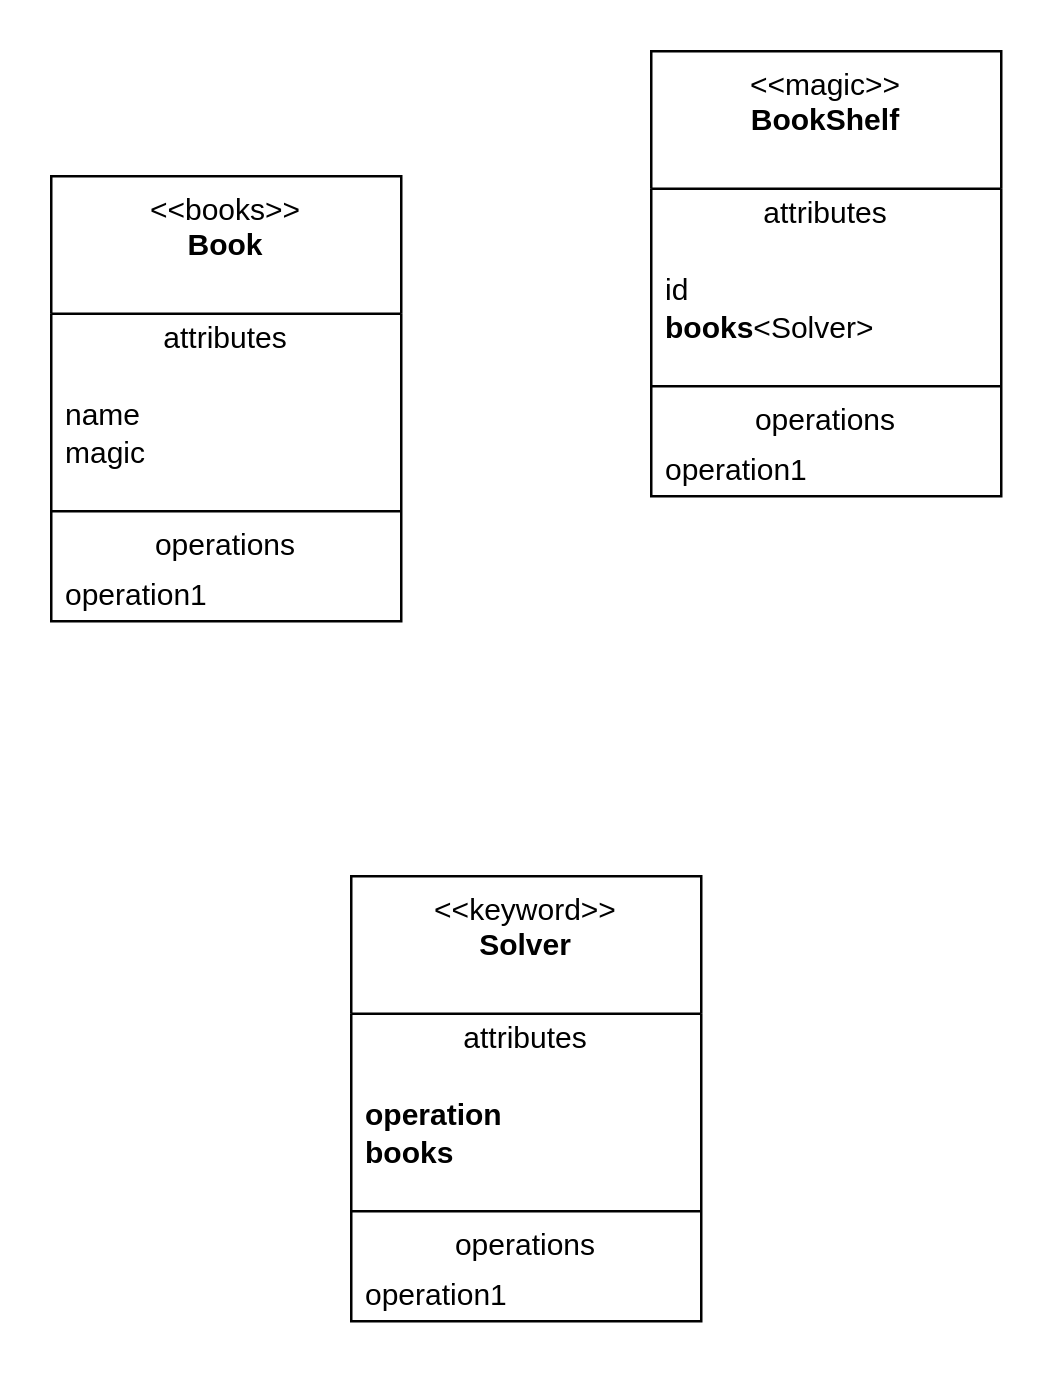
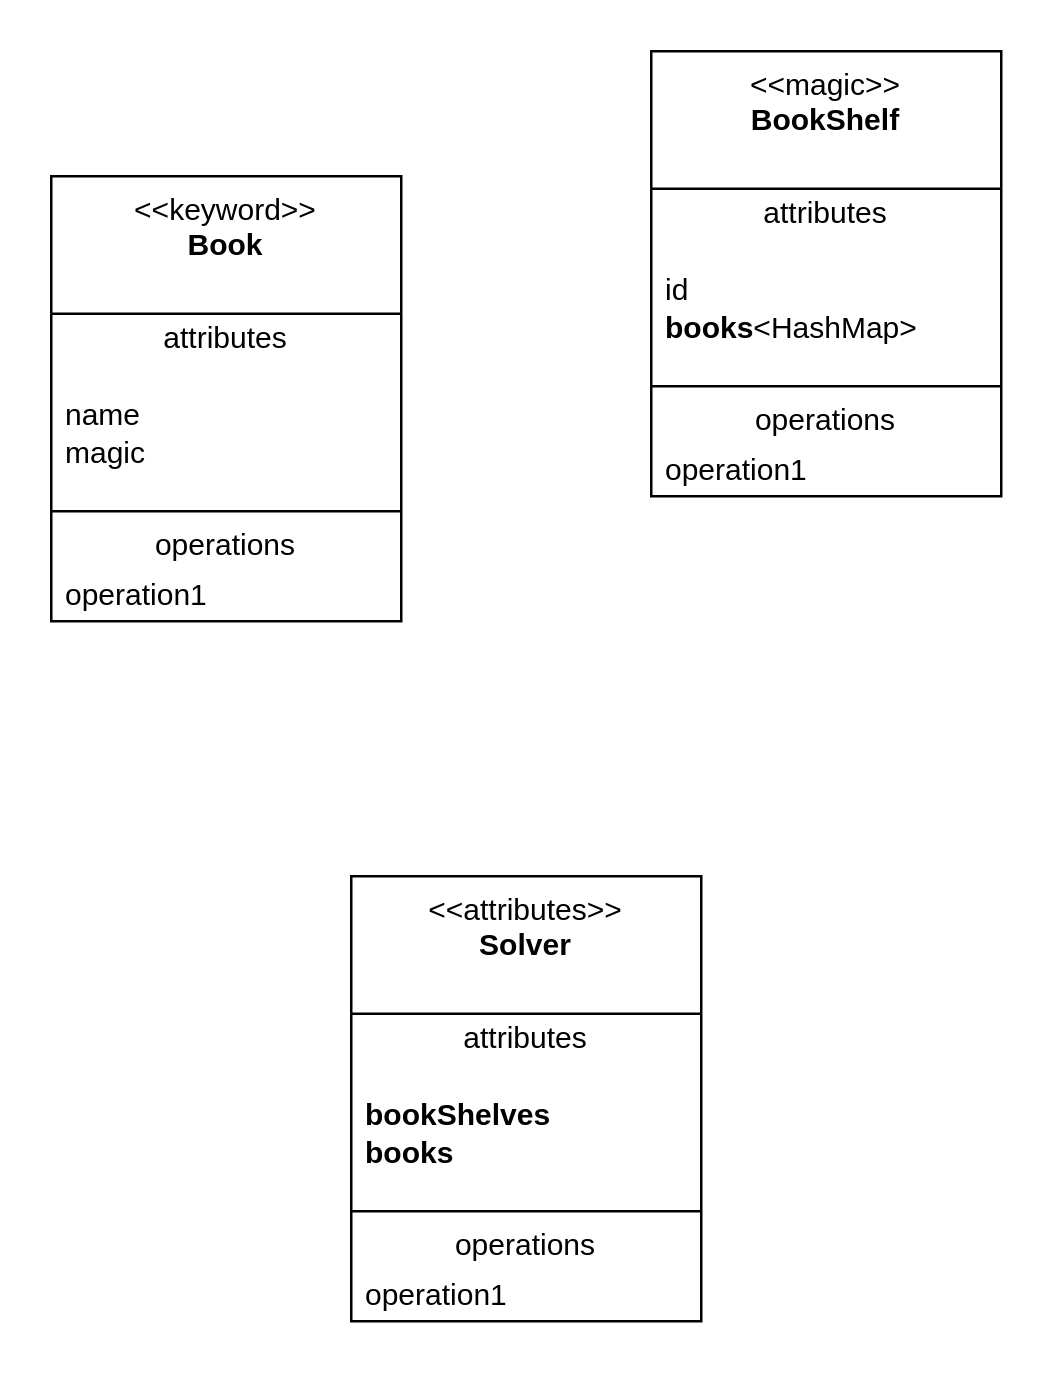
- <mxCell id="2" value="&amp;lt;&amp;lt;books&amp;gt;&amp;gt;&lt;br&gt;&lt;b&gt;Book&lt;/b&gt;&lt;div&gt;&lt;br/&gt;&lt;/div&gt;" style="swimlane;fontStyle=0;align=center;verticalAlign=top;childLayout=stackLayout;horizontal=1;startSize=55;horizontalStack=0;resizeParent=1;resizeParentMax=0;resizeLast=0;collapsible=0;marginBottom=0;html=1;whiteSpace=wrap;" vertex="1" parent="1"><mxGeometry x="20" y="70" width="140" height="178" as="geometry" /></mxCell>
+ <mxCell id="2" value="&amp;lt;&amp;lt;keyword&amp;gt;&amp;gt;&lt;br&gt;&lt;b&gt;Book&lt;/b&gt;&lt;div&gt;&lt;br/&gt;&lt;/div&gt;" style="swimlane;fontStyle=0;align=center;verticalAlign=top;childLayout=stackLayout;horizontal=1;startSize=55;horizontalStack=0;resizeParent=1;resizeParentMax=0;resizeLast=0;collapsible=0;marginBottom=0;html=1;whiteSpace=wrap;" vertex="1" parent="1"><mxGeometry x="20" y="70" width="140" height="178" as="geometry" /></mxCell>
- <mxCell id="10" value="id&lt;div&gt;&lt;b&gt;books&lt;/b&gt;&amp;lt;Solver&amp;gt;&lt;/div&gt;" style="text;html=1;strokeColor=none;fillColor=none;align=left;verticalAlign=middle;spacingLeft=4;spacingRight=4;overflow=hidden;rotatable=0;points=[[0,0.5],[1,0.5]];portConstraint=eastwest;whiteSpace=wrap;" vertex="1" parent="8"><mxGeometry y="75" width="140" height="55" as="geometry" /></mxCell>
+ <mxCell id="10" value="id&lt;div&gt;&lt;b&gt;books&lt;/b&gt;&amp;lt;HashMap&amp;gt;&lt;/div&gt;" style="text;html=1;strokeColor=none;fillColor=none;align=left;verticalAlign=middle;spacingLeft=4;spacingRight=4;overflow=hidden;rotatable=0;points=[[0,0.5],[1,0.5]];portConstraint=eastwest;whiteSpace=wrap;" vertex="1" parent="8"><mxGeometry y="75" width="140" height="55" as="geometry" /></mxCell>
- <mxCell id="14" value="&amp;lt;&amp;lt;keyword&amp;gt;&amp;gt;&lt;br&gt;&lt;b&gt;Solver&lt;/b&gt;&lt;br&gt;&lt;div&gt;&lt;br&gt;&lt;/div&gt;" style="swimlane;fontStyle=0;align=center;verticalAlign=top;childLayout=stackLayout;horizontal=1;startSize=55;horizontalStack=0;resizeParent=1;resizeParentMax=0;resizeLast=0;collapsible=0;marginBottom=0;html=1;whiteSpace=wrap;" vertex="1" parent="1"><mxGeometry x="140" y="350" width="140" height="178" as="geometry" /></mxCell>
+ <mxCell id="14" value="&amp;lt;&amp;lt;attributes&amp;gt;&amp;gt;&lt;br&gt;&lt;b&gt;Solver&lt;/b&gt;&lt;br&gt;&lt;div&gt;&lt;br&gt;&lt;/div&gt;" style="swimlane;fontStyle=0;align=center;verticalAlign=top;childLayout=stackLayout;horizontal=1;startSize=55;horizontalStack=0;resizeParent=1;resizeParentMax=0;resizeLast=0;collapsible=0;marginBottom=0;html=1;whiteSpace=wrap;" vertex="1" parent="1"><mxGeometry x="140" y="350" width="140" height="178" as="geometry" /></mxCell>
- <mxCell id="16" value="&lt;b&gt;operation&lt;/b&gt;&lt;div&gt;&lt;b&gt;books&lt;/b&gt;&lt;/div&gt;" style="text;html=1;strokeColor=none;fillColor=none;align=left;verticalAlign=middle;spacingLeft=4;spacingRight=4;overflow=hidden;rotatable=0;points=[[0,0.5],[1,0.5]];portConstraint=eastwest;whiteSpace=wrap;" vertex="1" parent="14"><mxGeometry y="75" width="140" height="55" as="geometry" /></mxCell>
+ <mxCell id="16" value="&lt;b&gt;bookShelves&lt;/b&gt;&lt;div&gt;&lt;b&gt;books&lt;/b&gt;&lt;/div&gt;" style="text;html=1;strokeColor=none;fillColor=none;align=left;verticalAlign=middle;spacingLeft=4;spacingRight=4;overflow=hidden;rotatable=0;points=[[0,0.5],[1,0.5]];portConstraint=eastwest;whiteSpace=wrap;" vertex="1" parent="14"><mxGeometry y="75" width="140" height="55" as="geometry" /></mxCell>
